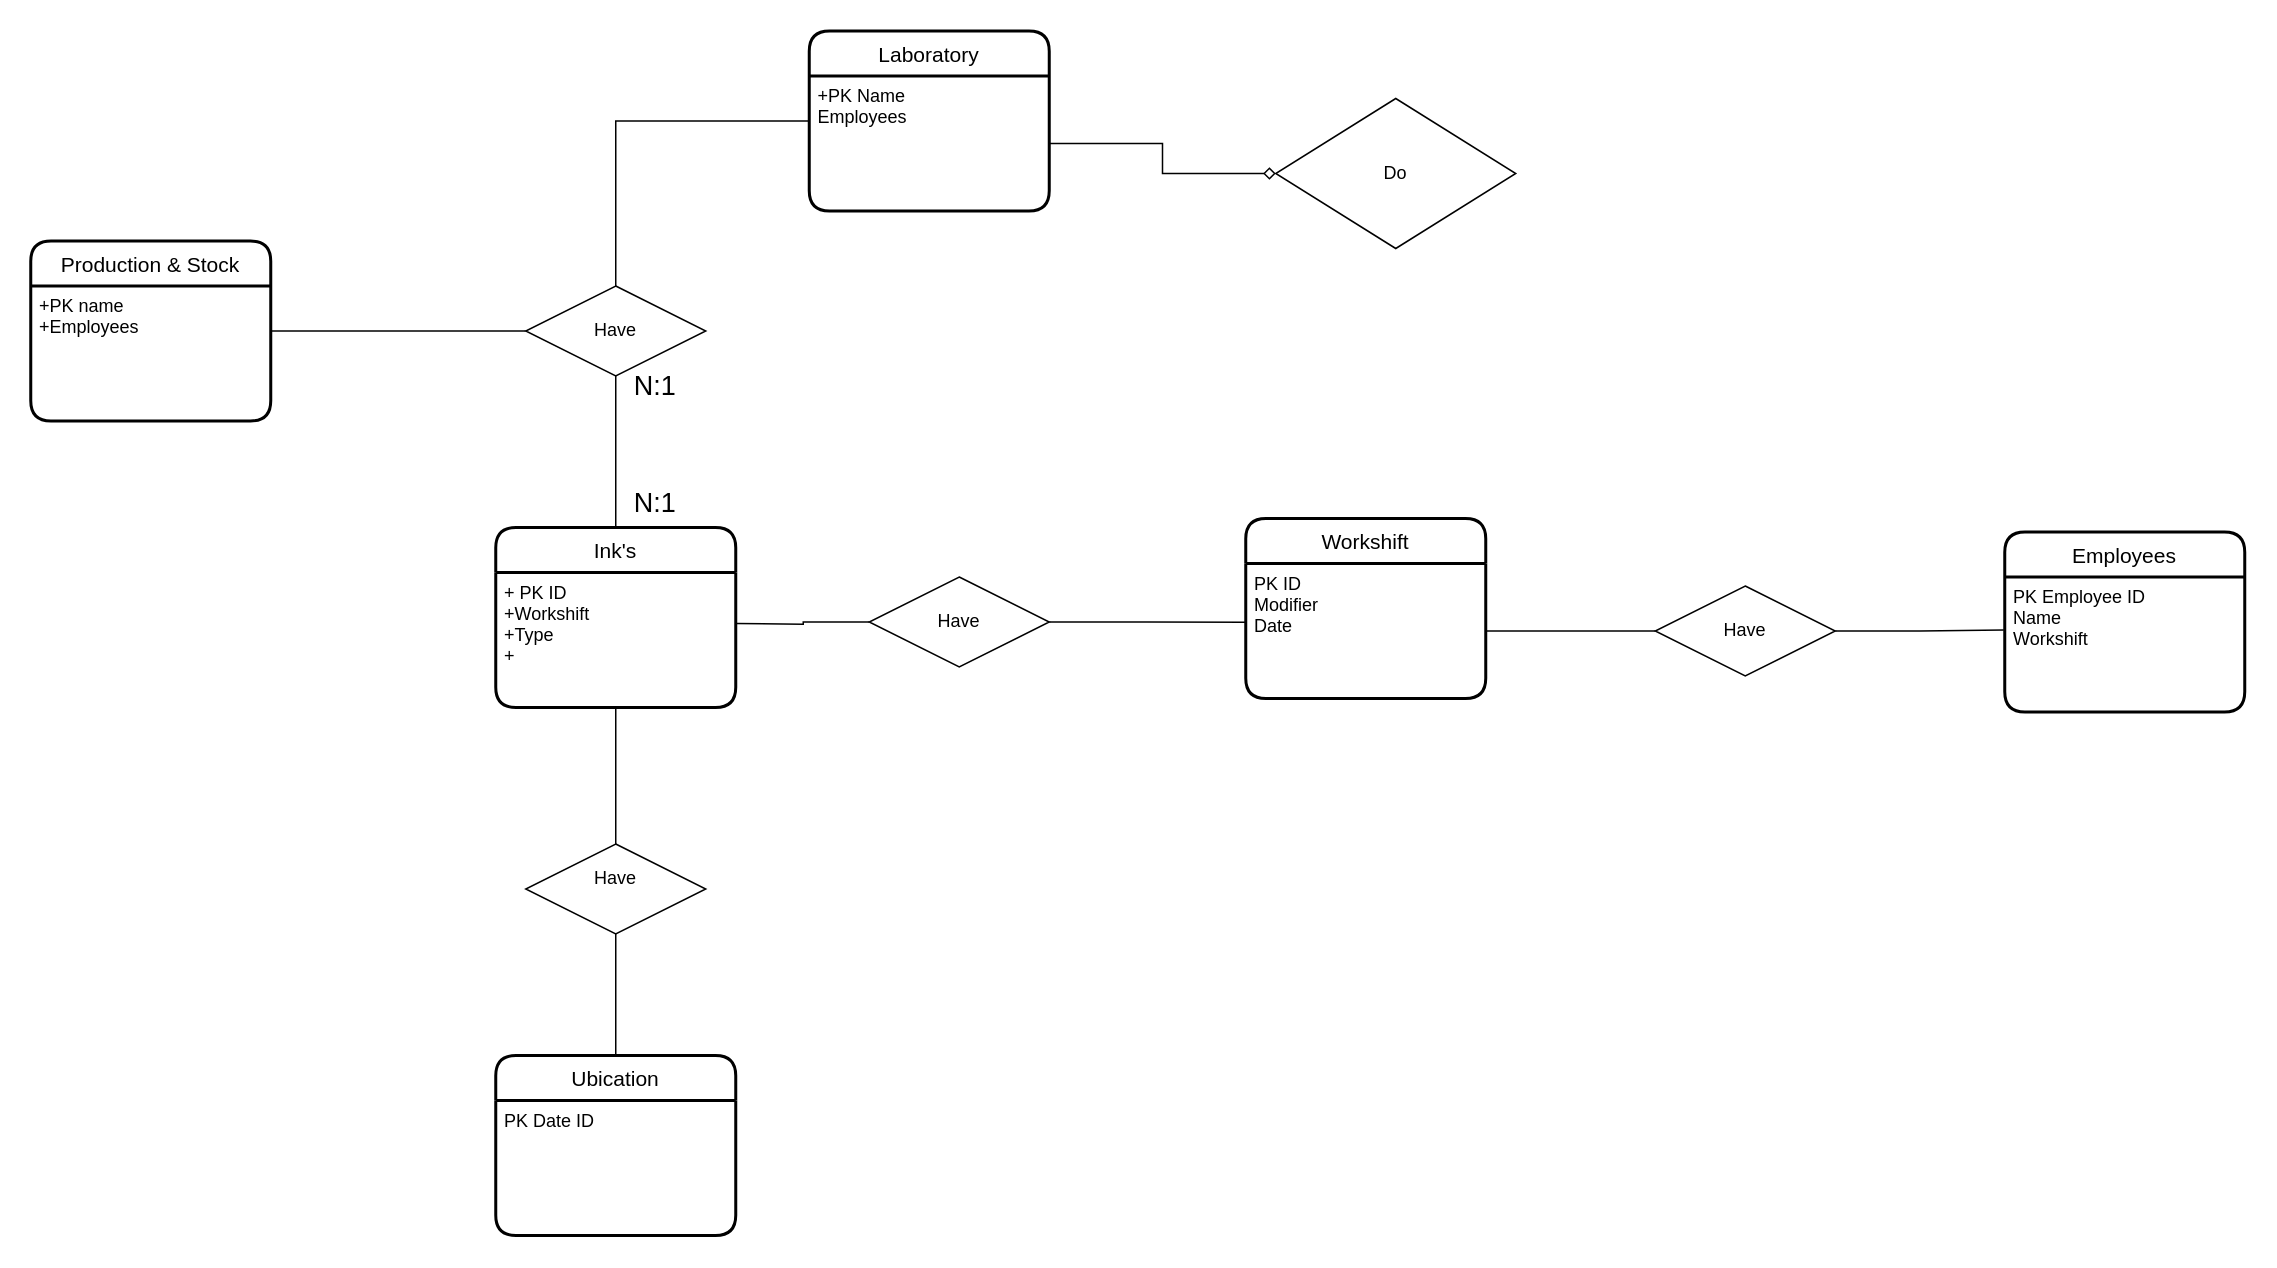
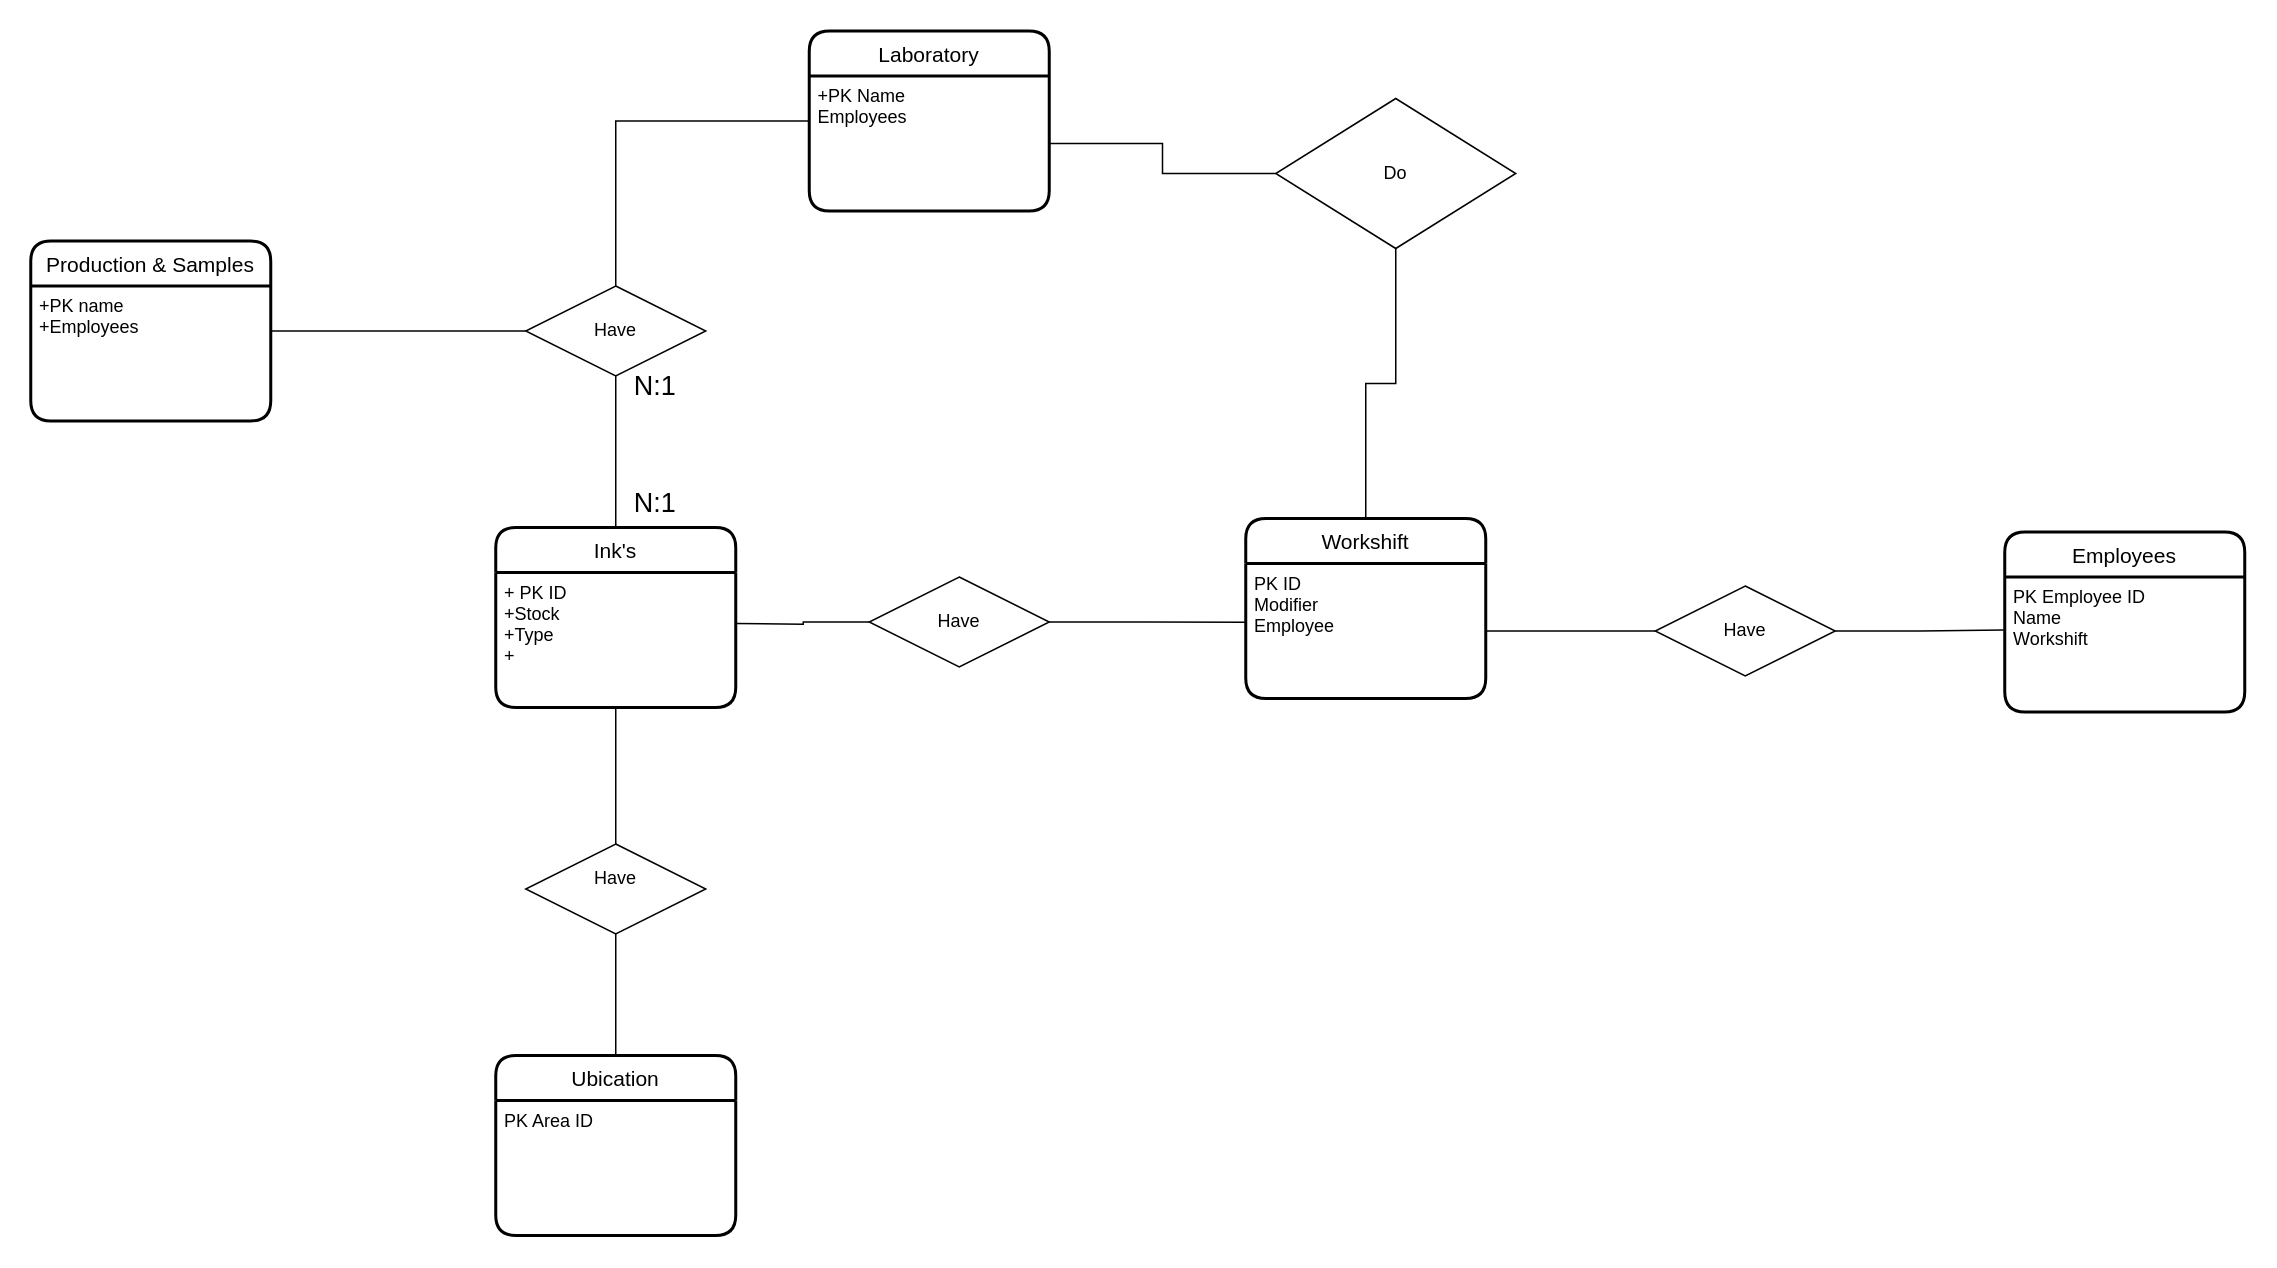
- <mxCell id="29" style="edgeStyle=orthogonalEdgeStyle;rounded=0;orthogonalLoop=1;jettySize=auto;html=1;entryX=0;entryY=0.5;entryDx=0;entryDy=0;endArrow=diamond;endFill=0;" edge="1" parent="1" source="9" target="28"><mxGeometry relative="1" as="geometry" /></mxCell>
+ <mxCell id="29" style="edgeStyle=orthogonalEdgeStyle;rounded=0;orthogonalLoop=1;jettySize=auto;html=1;entryX=0;entryY=0.5;entryDx=0;entryDy=0;endArrow=none;endFill=0;" edge="1" parent="1" source="9" target="28"><mxGeometry relative="1" as="geometry" /></mxCell>
- <mxCell id="25" value="Production &amp; Stock" style="swimlane;childLayout=stackLayout;horizontal=1;startSize=30;horizontalStack=0;rounded=1;fontSize=14;fontStyle=0;strokeWidth=2;resizeParent=0;resizeLast=1;shadow=0;dashed=0;align=center;labelBackgroundColor=none;" vertex="1" parent="1"><mxGeometry x="20" y="160" width="160" height="120" as="geometry" /></mxCell>
+ <mxCell id="25" value="Production &amp; Samples" style="swimlane;childLayout=stackLayout;horizontal=1;startSize=30;horizontalStack=0;rounded=1;fontSize=14;fontStyle=0;strokeWidth=2;resizeParent=0;resizeLast=1;shadow=0;dashed=0;align=center;labelBackgroundColor=none;" vertex="1" parent="1"><mxGeometry x="20" y="160" width="160" height="120" as="geometry" /></mxCell>
+ <mxCell id="27" style="edgeStyle=orthogonalEdgeStyle;rounded=0;orthogonalLoop=1;jettySize=auto;html=1;exitX=0.5;exitY=1;exitDx=0;exitDy=0;entryX=0.5;entryY=0;entryDx=0;entryDy=0;endArrow=none;endFill=0;" edge="1" parent="1" source="28" target="17"><mxGeometry relative="1" as="geometry" /></mxCell>
- <mxCell id="18" value="PK ID&#10;Modifier&#10;Date&#10;" style="align=left;strokeColor=none;fillColor=none;spacingLeft=4;fontSize=12;verticalAlign=top;resizable=0;rotatable=0;part=1;labelBackgroundColor=none;" vertex="1" parent="17"><mxGeometry y="30" width="160" height="90" as="geometry" /></mxCell>
+ <mxCell id="18" value="PK ID&#10;Modifier&#10;Employee&#10;" style="align=left;strokeColor=none;fillColor=none;spacingLeft=4;fontSize=12;verticalAlign=top;resizable=0;rotatable=0;part=1;labelBackgroundColor=none;" vertex="1" parent="17"><mxGeometry y="30" width="160" height="90" as="geometry" /></mxCell>
- <mxCell id="4" value="+ PK ID&#10;+Workshift&#10;+Type&#10;+&#10;" style="align=left;strokeColor=none;fillColor=none;spacingLeft=4;fontSize=12;verticalAlign=top;resizable=0;rotatable=0;part=1;labelBackgroundColor=none;" vertex="1" parent="3"><mxGeometry y="30" width="160" height="90" as="geometry" /></mxCell>
+ <mxCell id="4" value="+ PK ID&#10;+Stock&#10;+Type&#10;+&#10;" style="align=left;strokeColor=none;fillColor=none;spacingLeft=4;fontSize=12;verticalAlign=top;resizable=0;rotatable=0;part=1;labelBackgroundColor=none;" vertex="1" parent="3"><mxGeometry y="30" width="160" height="90" as="geometry" /></mxCell>
- <mxCell id="13" value="PK Date ID" style="align=left;strokeColor=none;fillColor=none;spacingLeft=4;fontSize=12;verticalAlign=top;resizable=0;rotatable=0;part=1;labelBackgroundColor=none;" vertex="1" parent="12"><mxGeometry y="30" width="160" height="90" as="geometry" /></mxCell>
+ <mxCell id="13" value="PK Area ID" style="align=left;strokeColor=none;fillColor=none;spacingLeft=4;fontSize=12;verticalAlign=top;resizable=0;rotatable=0;part=1;labelBackgroundColor=none;" vertex="1" parent="12"><mxGeometry y="30" width="160" height="90" as="geometry" /></mxCell>
